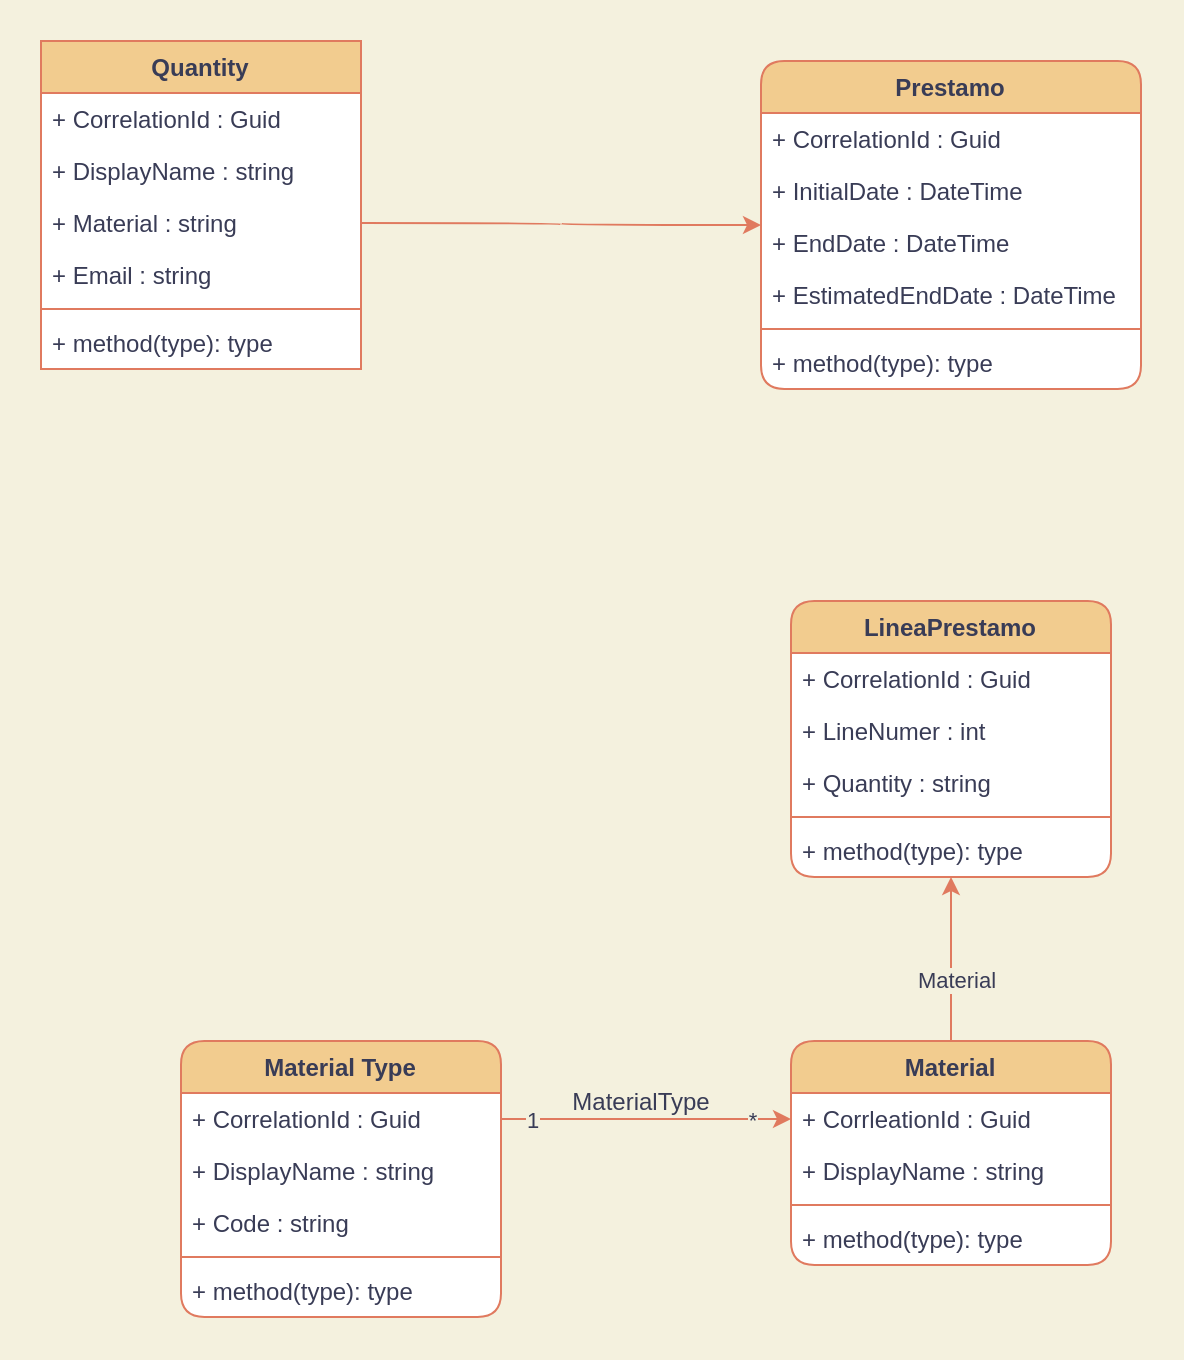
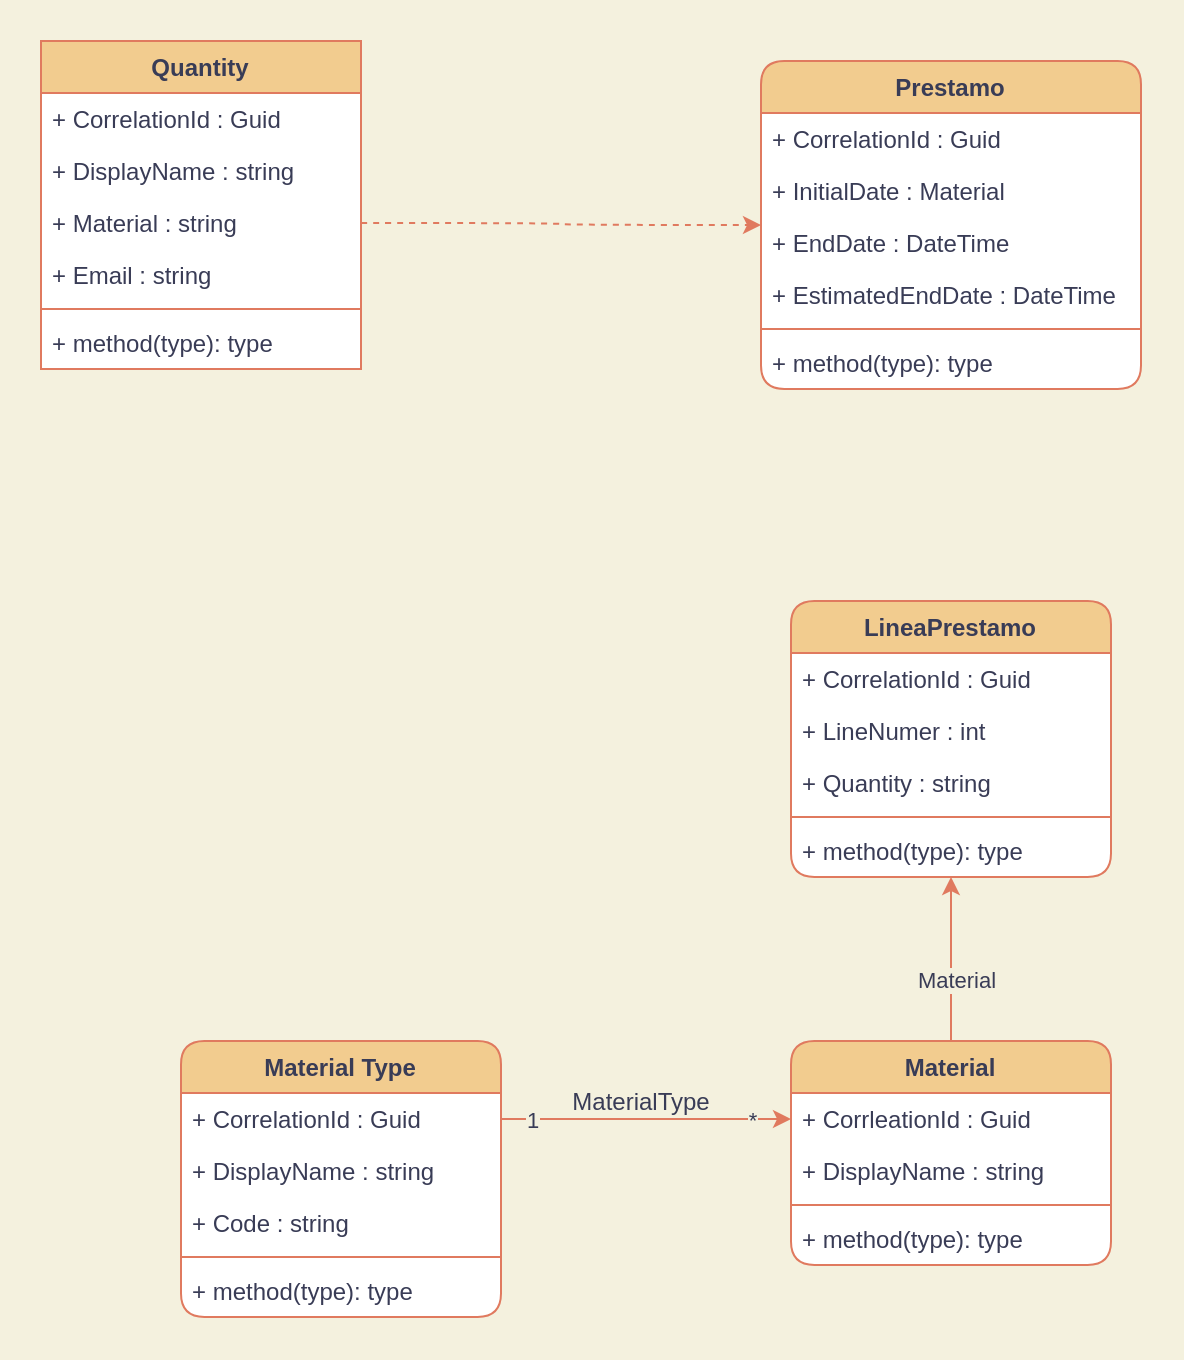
- <mxCell id="21" value="+ InitialDate : DateTime" style="text;align=left;verticalAlign=top;spacingLeft=4;spacingRight=4;overflow=hidden;rotatable=0;points=[[0,0.5],[1,0.5]];portConstraint=eastwest;rounded=1;labelBackgroundColor=none;labelBorderColor=none;fontFamily=Helvetica;fontSize=12;startSize=26;html=0;fontColor=#393C56;" parent="19" vertex="1"><mxGeometry y="52" width="190" height="26" as="geometry" /></mxCell>
+ <mxCell id="21" value="+ InitialDate : Material" style="text;align=left;verticalAlign=top;spacingLeft=4;spacingRight=4;overflow=hidden;rotatable=0;points=[[0,0.5],[1,0.5]];portConstraint=eastwest;rounded=1;labelBackgroundColor=none;labelBorderColor=none;fontFamily=Helvetica;fontSize=12;startSize=26;html=0;fontColor=#393C56;" parent="19" vertex="1"><mxGeometry y="52" width="190" height="26" as="geometry" /></mxCell>
- <mxCell id="39" style="edgeStyle=orthogonalEdgeStyle;curved=1;rounded=1;sketch=0;orthogonalLoop=1;jettySize=auto;html=1;exitX=1;exitY=0.5;exitDx=0;exitDy=0;fontColor=#393C56;strokeColor=#E07A5F;fillColor=#F2CC8F;" edge="1" parent="1" source="35" target="19"><mxGeometry relative="1" as="geometry" /></mxCell>
+ <mxCell id="39" style="edgeStyle=orthogonalEdgeStyle;curved=1;rounded=1;sketch=0;orthogonalLoop=1;jettySize=auto;html=1;exitX=1;exitY=0.5;exitDx=0;exitDy=0;fontColor=#393C56;strokeColor=#E07A5F;fillColor=#F2CC8F;dashed=1;" edge="1" parent="1" source="35" target="19"><mxGeometry relative="1" as="geometry" /></mxCell>
